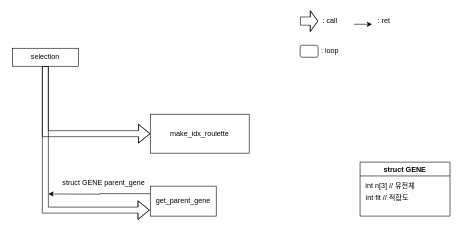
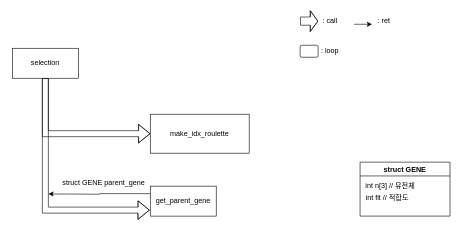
- <mxCell id="10" value="selection" style="rounded=0;whiteSpace=wrap;html=1;" vertex="1" parent="1"><mxGeometry x="20" y="80" width="110" height="30" as="geometry" /></mxCell>
+ <mxCell id="10" value="selection" style="rounded=0;whiteSpace=wrap;html=1;" vertex="1" parent="1"><mxGeometry x="20" y="80" width="110" height="50" as="geometry" /></mxCell>
